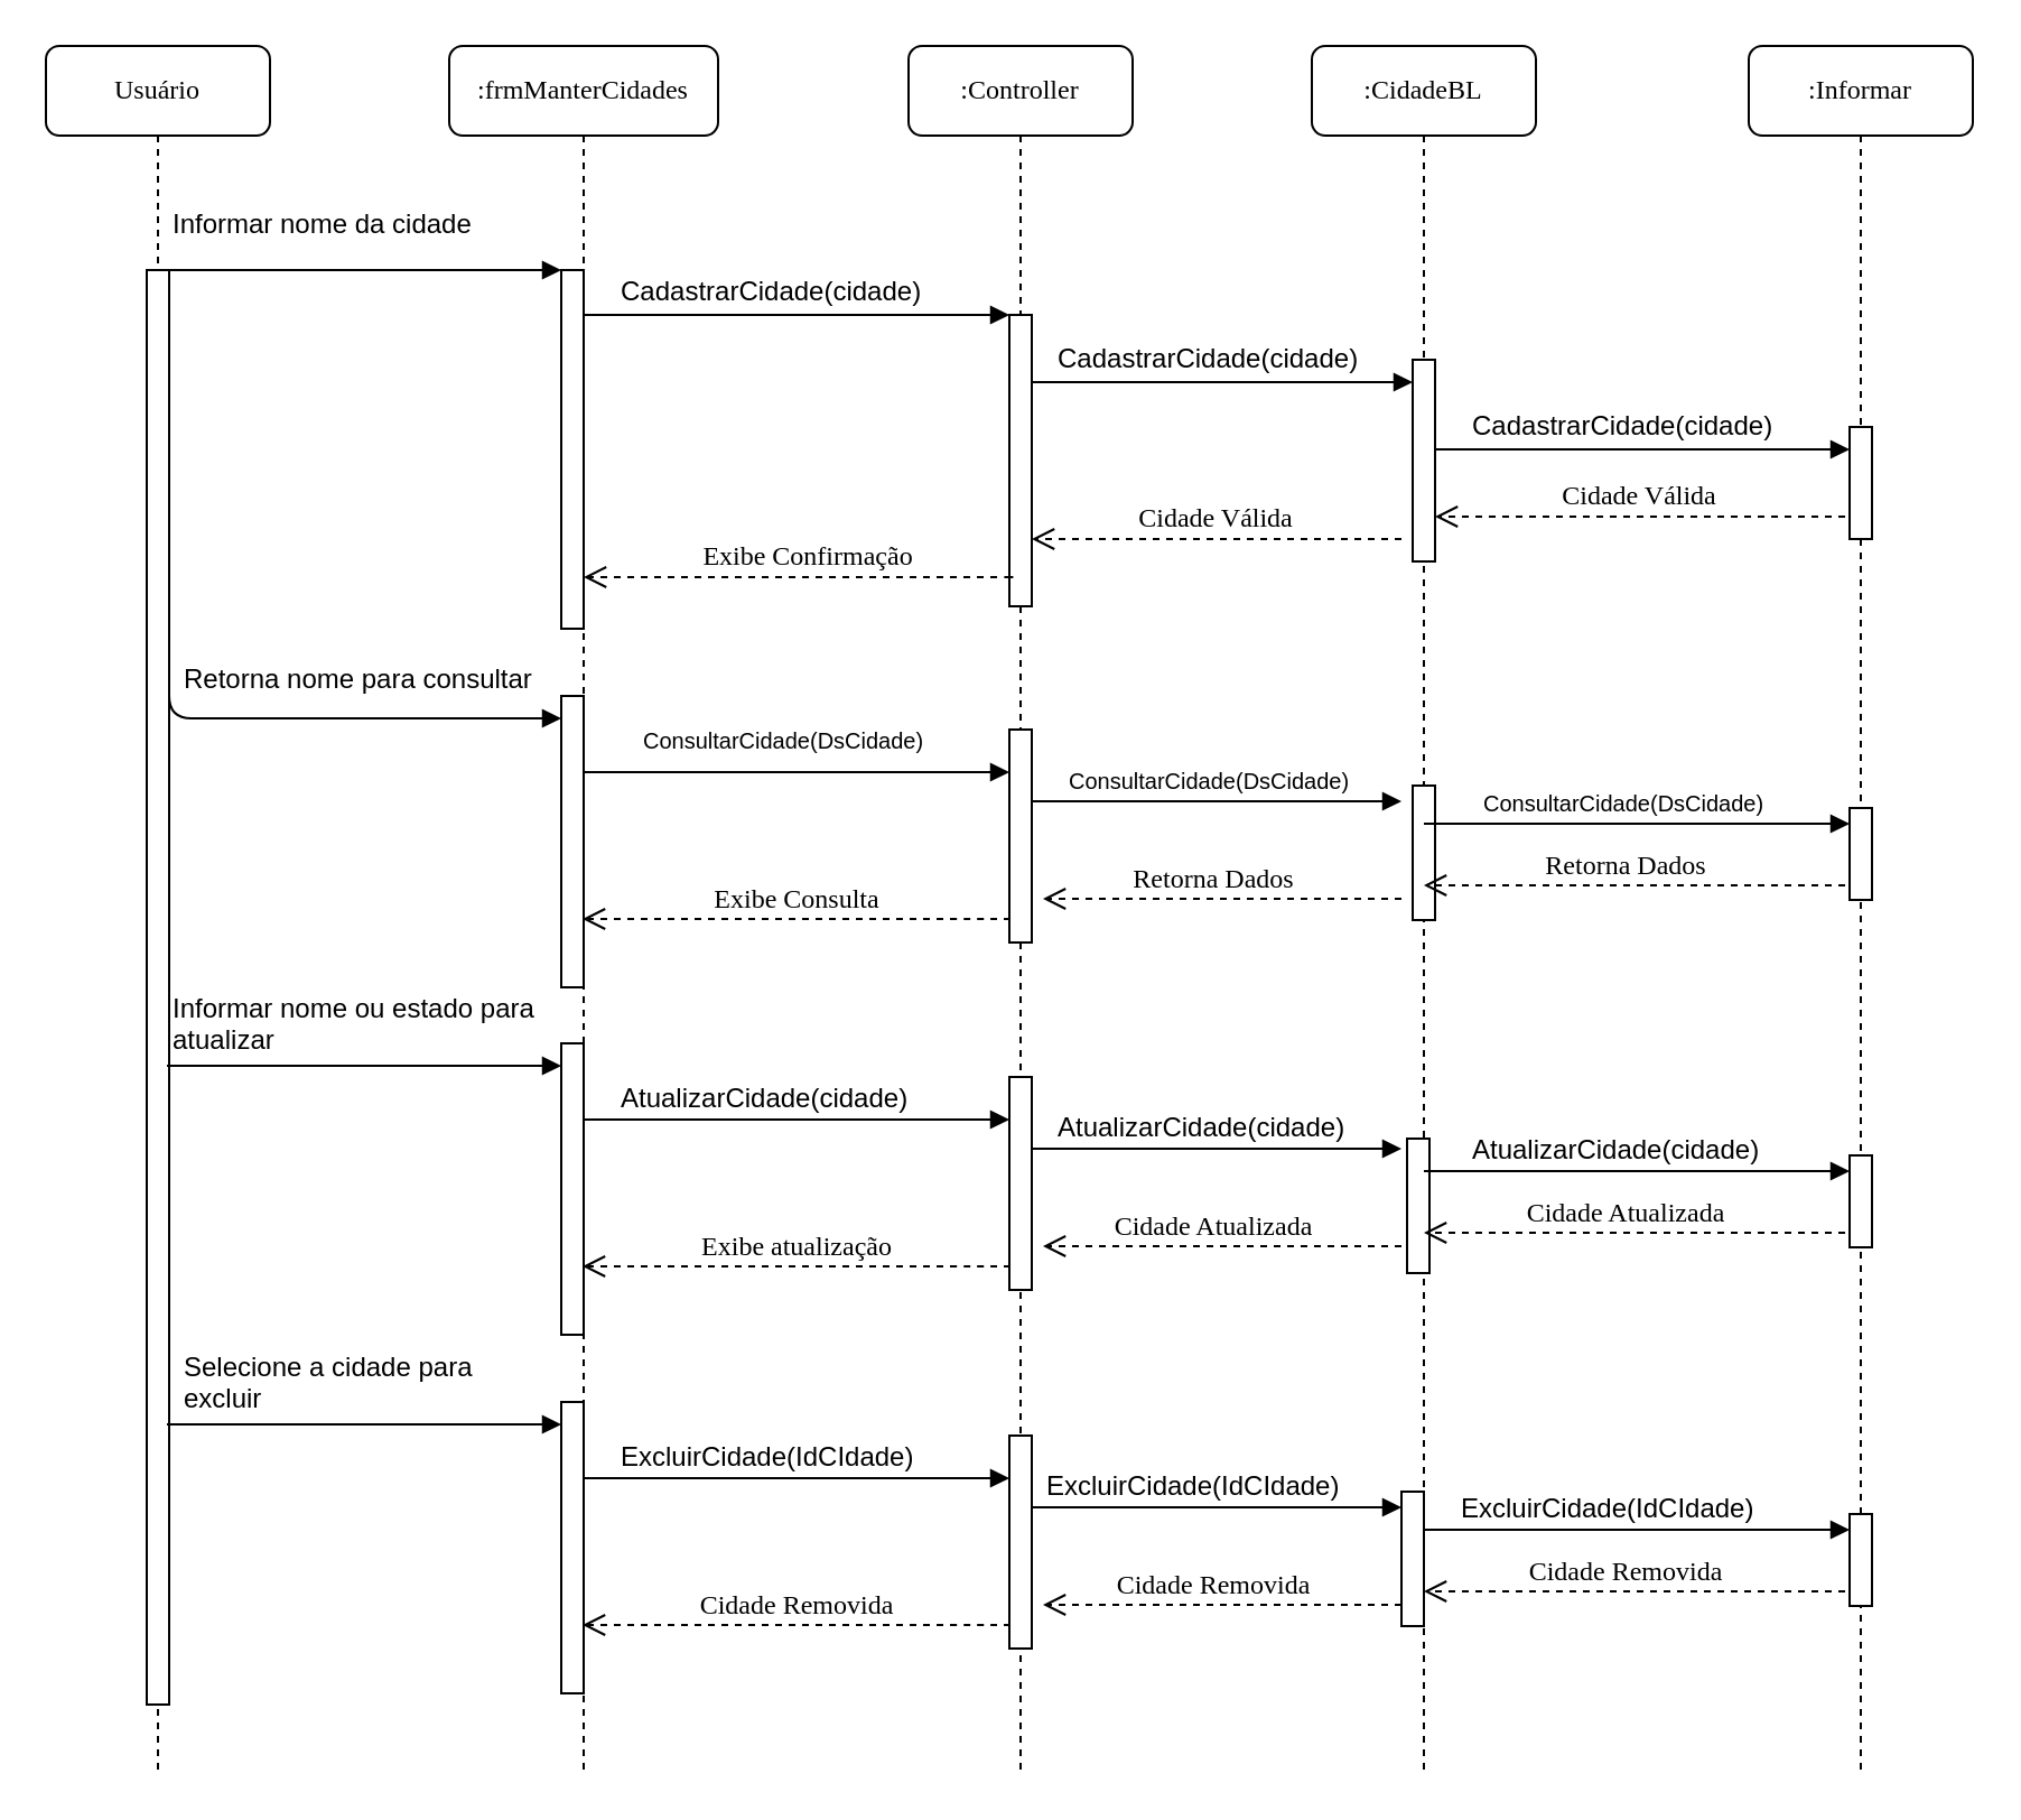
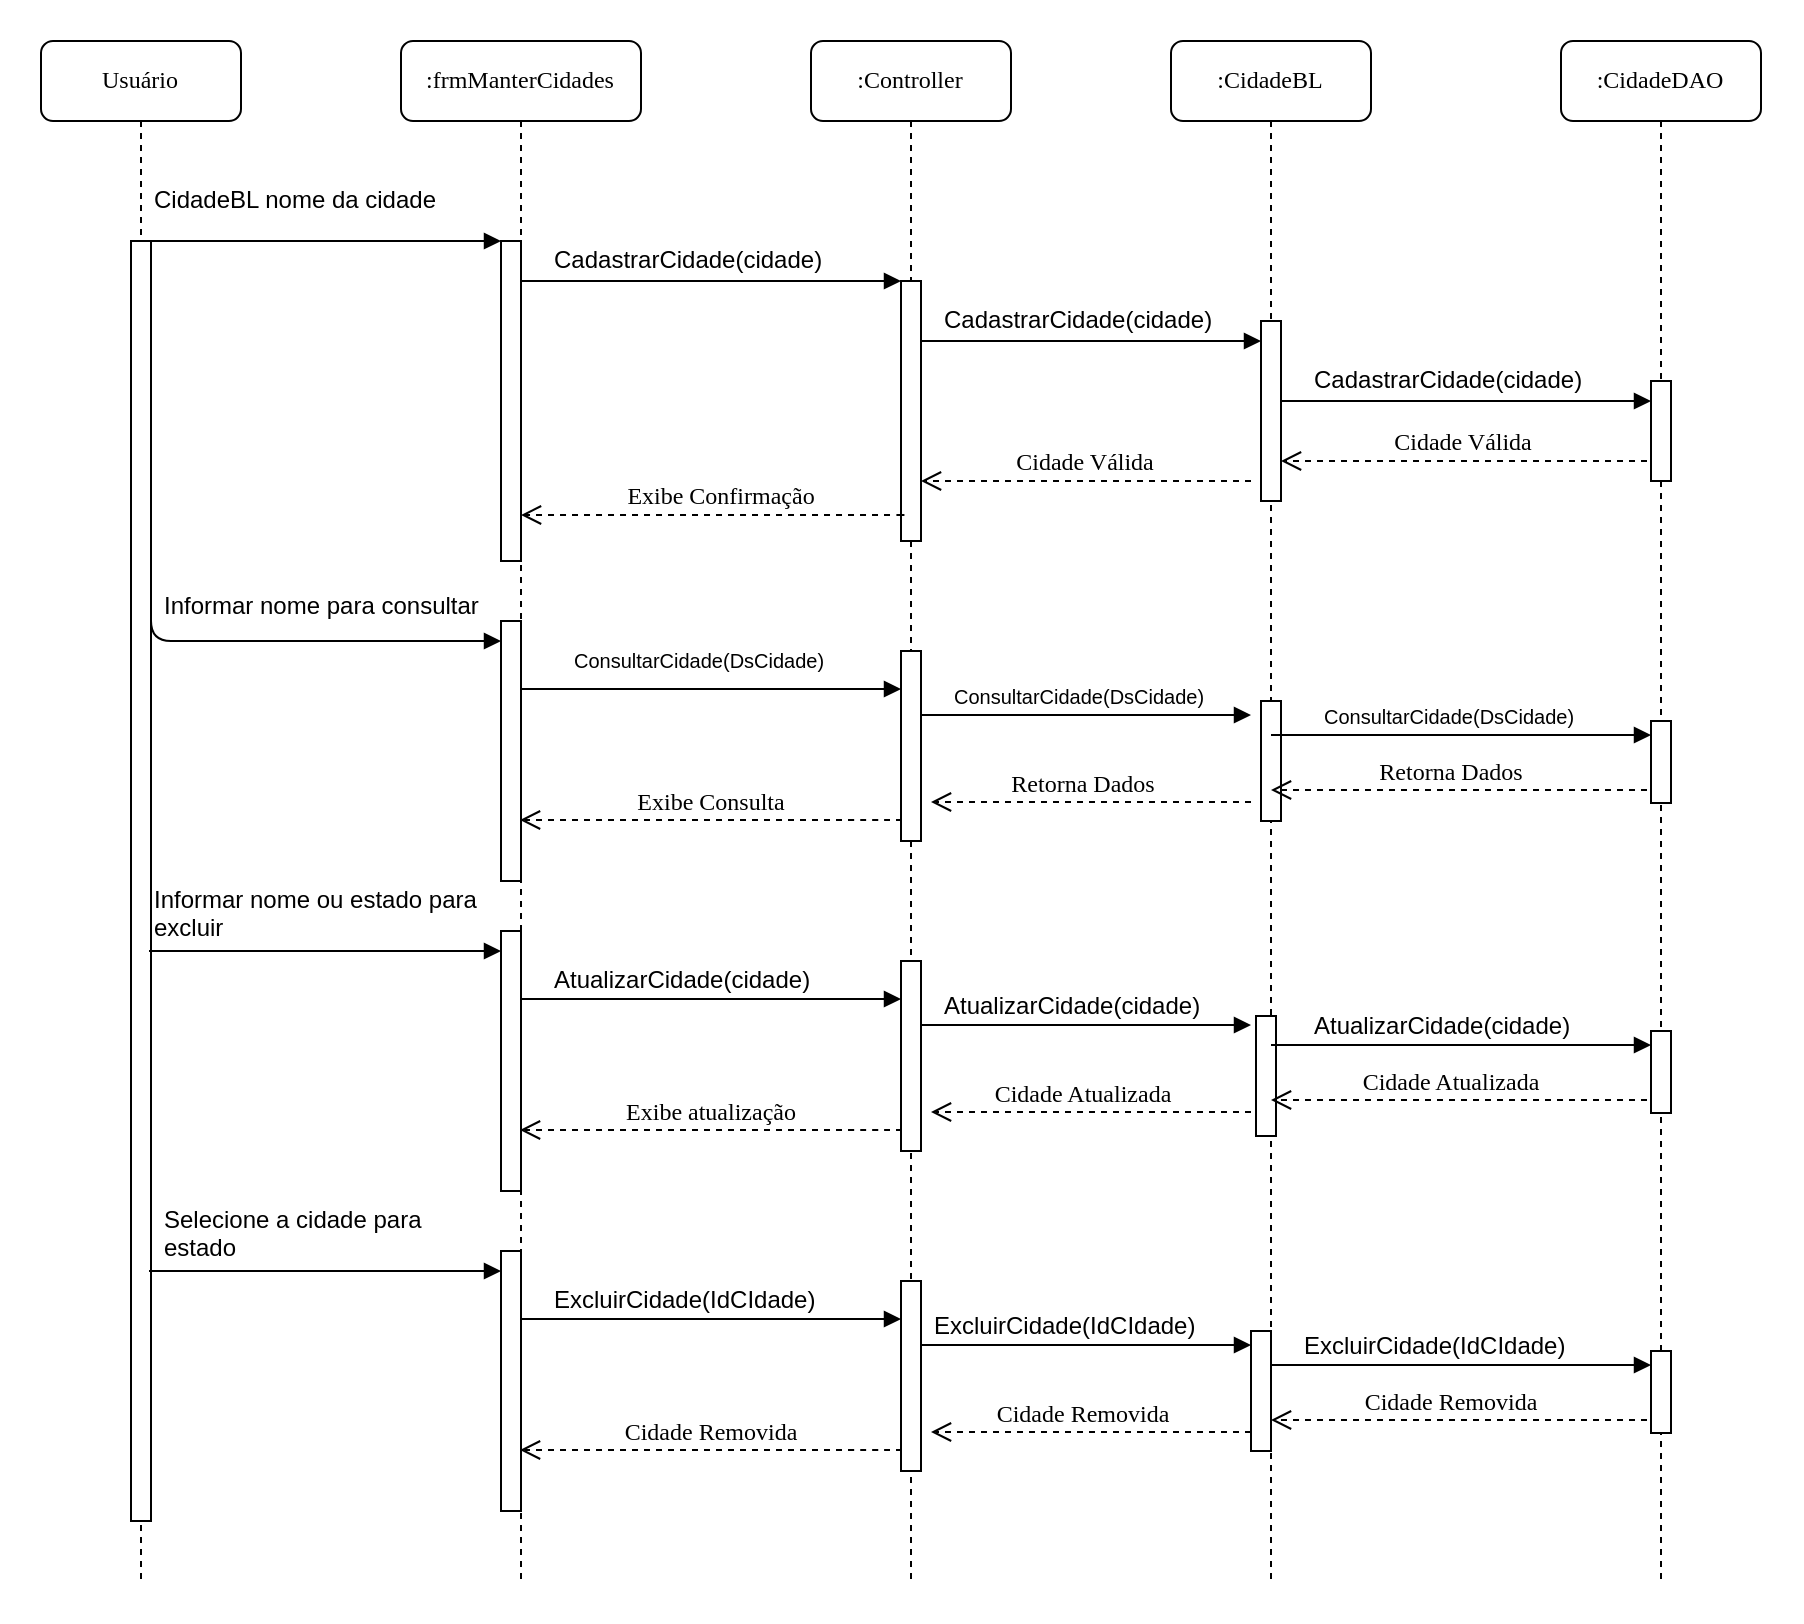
- <mxCell id="10" value=":Informar" style="shape=umlLifeline;perimeter=lifelinePerimeter;whiteSpace=wrap;html=1;container=1;collapsible=0;recursiveResize=0;outlineConnect=0;rounded=1;shadow=0;comic=0;labelBackgroundColor=none;strokeColor=#000000;strokeWidth=1;fillColor=#FFFFFF;fontFamily=Verdana;fontSize=12;fontColor=#000000;align=center;" parent="1" vertex="1"><mxGeometry x="780" y="20" width="100" height="770" as="geometry" /></mxCell>
+ <mxCell id="10" value=":CidadeDAO" style="shape=umlLifeline;perimeter=lifelinePerimeter;whiteSpace=wrap;html=1;container=1;collapsible=0;recursiveResize=0;outlineConnect=0;rounded=1;shadow=0;comic=0;labelBackgroundColor=none;strokeColor=#000000;strokeWidth=1;fillColor=#FFFFFF;fontFamily=Verdana;fontSize=12;fontColor=#000000;align=center;" parent="1" vertex="1"><mxGeometry x="780" y="20" width="100" height="770" as="geometry" /></mxCell>
- <mxCell id="20" value="Informar nome da cidade" style="text;html=1;resizable=0;points=[];autosize=1;align=left;verticalAlign=top;spacingTop=-4;" parent="1" vertex="1"><mxGeometry x="75" y="90" width="150" height="20" as="geometry" /></mxCell>
+ <mxCell id="20" value="CidadeBL nome da cidade" style="text;html=1;resizable=0;points=[];autosize=1;align=left;verticalAlign=top;spacingTop=-4;" parent="1" vertex="1"><mxGeometry x="75" y="90" width="150" height="20" as="geometry" /></mxCell>
- <mxCell id="27" value="Retorna nome para consultar" style="text;html=1;resizable=0;points=[];autosize=1;align=left;verticalAlign=middle;spacingTop=-4;" parent="1" vertex="1"><mxGeometry x="80" y="295" width="170" height="20" as="geometry" /></mxCell>
+ <mxCell id="27" value="Informar nome para consultar" style="text;html=1;resizable=0;points=[];autosize=1;align=left;verticalAlign=middle;spacingTop=-4;" parent="1" vertex="1"><mxGeometry x="80" y="295" width="170" height="20" as="geometry" /></mxCell>
- <mxCell id="42" value="Informar nome ou estado para&amp;nbsp;&lt;br&gt;atualizar" style="text;html=1;resizable=0;points=[];autosize=1;align=left;verticalAlign=top;spacingTop=-4;" parent="1" vertex="1"><mxGeometry x="75" y="440" width="180" height="30" as="geometry" /></mxCell>
+ <mxCell id="42" value="Informar nome ou estado para&amp;nbsp;&lt;br&gt;excluir" style="text;html=1;resizable=0;points=[];autosize=1;align=left;verticalAlign=top;spacingTop=-4;" parent="1" vertex="1"><mxGeometry x="75" y="440" width="180" height="30" as="geometry" /></mxCell>
- <mxCell id="57" value="Selecione a cidade para&lt;br&gt;excluir" style="text;html=1;resizable=0;points=[];autosize=1;align=left;verticalAlign=top;spacingTop=-4;" parent="1" vertex="1"><mxGeometry x="80" y="600" width="140" height="30" as="geometry" /></mxCell>
+ <mxCell id="57" value="Selecione a cidade para&lt;br&gt;estado" style="text;html=1;resizable=0;points=[];autosize=1;align=left;verticalAlign=top;spacingTop=-4;" parent="1" vertex="1"><mxGeometry x="80" y="600" width="140" height="30" as="geometry" /></mxCell>
